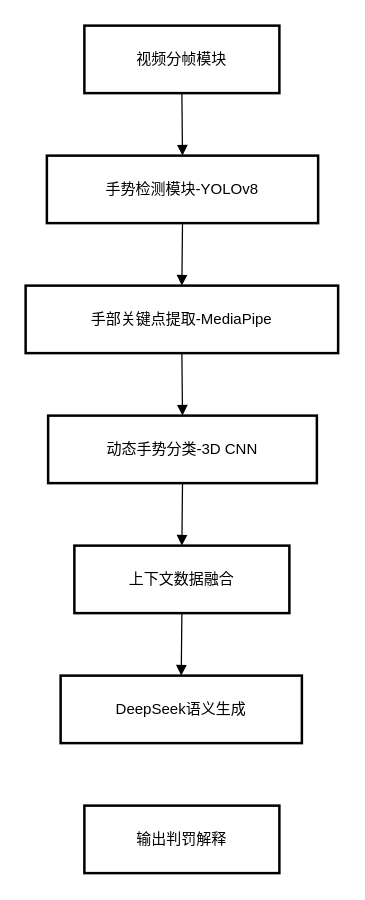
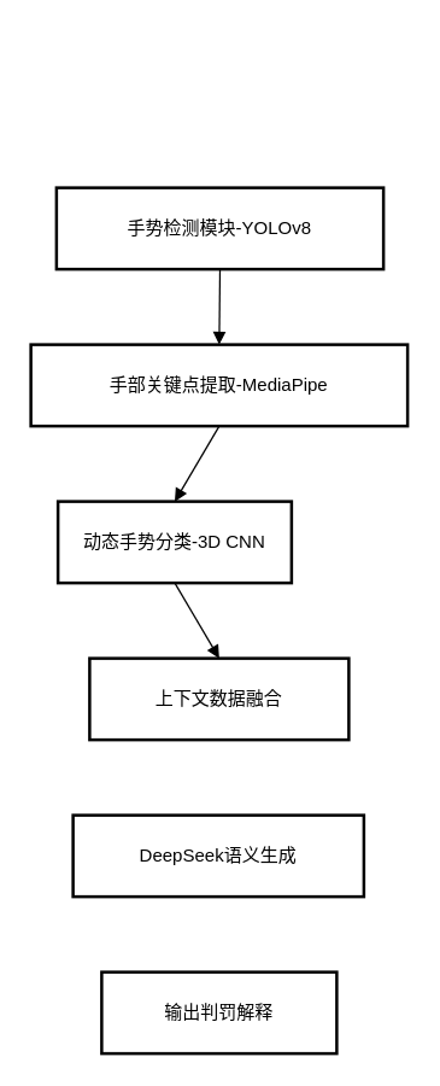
- <mxCell id="2" value="视频分帧模块" style="whiteSpace=wrap;strokeWidth=2;" vertex="1" parent="1"><mxGeometry x="67" y="20" width="156" height="54" as="geometry" /></mxCell>
- <mxCell id="9" value="" style="curved=1;startArrow=none;endArrow=block;exitX=0.5;exitY=1;entryX=0.5;entryY=0;rounded=0;" edge="1" parent="1" source="2" target="3"><mxGeometry relative="1" as="geometry"><Array as="points" /></mxGeometry></mxCell>
- <mxCell id="5" value="动态手势分类-3D CNN" style="whiteSpace=wrap;strokeWidth=2;" vertex="1" parent="1"><mxGeometry x="38" y="332" width="215" height="54" as="geometry" /></mxCell>
+ <mxCell id="5" value="动态手势分类-3D CNN" style="whiteSpace=wrap;strokeWidth=2;" vertex="1" parent="1"><mxGeometry x="38" y="332" width="155" height="54" as="geometry" /></mxCell>
- <mxCell id="13" value="" style="curved=1;startArrow=none;endArrow=block;exitX=0.5;exitY=1;entryX=0.5;entryY=0;rounded=0;" edge="1" parent="1" source="6" target="7"><mxGeometry relative="1" as="geometry"><Array as="points" /></mxGeometry></mxCell>
